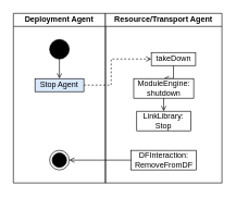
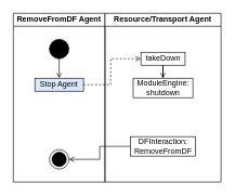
- <mxCell id="2" value="Deployment Agent" style="swimlane;whiteSpace=wrap;html=1;startSize=20;" parent="1" vertex="1"><mxGeometry x="20" width="141.25" height="260" as="geometry" y="20" /></mxCell>
+ <mxCell id="2" value="RemoveFromDF Agent" style="swimlane;whiteSpace=wrap;html=1;startSize=20;" parent="1" vertex="1"><mxGeometry x="20" width="141.25" height="260" as="geometry" y="20" /></mxCell>
- <mxCell id="9" value="takeDown" style="rounded=0;whiteSpace=wrap;html=1;" parent="7" vertex="1"><mxGeometry x="70.36" y="60" width="68.03" height="20" as="geometry" /></mxCell>
+ <mxCell id="9" value="takeDown" style="rounded=0;whiteSpace=wrap;html=1;" parent="7" vertex="1"><mxGeometry x="55.36" y="60" width="68.03" height="20" as="geometry" /></mxCell>
- <mxCell id="12" style="edgeStyle=orthogonalEdgeStyle;rounded=0;orthogonalLoop=1;jettySize=auto;html=1;endArrow=open;endFill=0;" parent="7" source="10" target="11" edge="1"><mxGeometry relative="1" as="geometry"><mxPoint x="278.75" y="200" as="targetPoint" /><Array as="points"><mxPoint x="89" y="140" /><mxPoint x="89" y="140" /></Array></mxGeometry></mxCell>
- <mxCell id="11" value="LinkLibrary: Stop" style="rounded=0;whiteSpace=wrap;html=1;" vertex="1" parent="7"><mxGeometry x="48.03" y="150" width="82.69" height="30" as="geometry" /></mxCell>
- <mxCell id="13" value="DFInteraction: RemoveFromDF" style="rounded=0;whiteSpace=wrap;html=1;" vertex="1" parent="7"><mxGeometry x="39.38" y="210" width="100" height="30" as="geometry" /></mxCell>
+ <mxCell id="13" value="DFInteraction: RemoveFromDF" style="rounded=0;whiteSpace=wrap;html=1;" vertex="1" parent="7"><mxGeometry x="39.38" y="190" width="100" height="30" as="geometry" /></mxCell>
